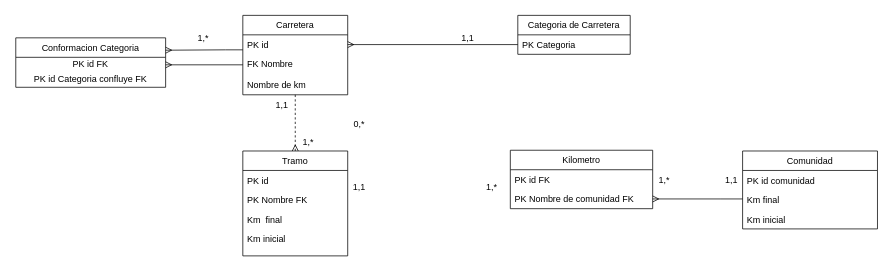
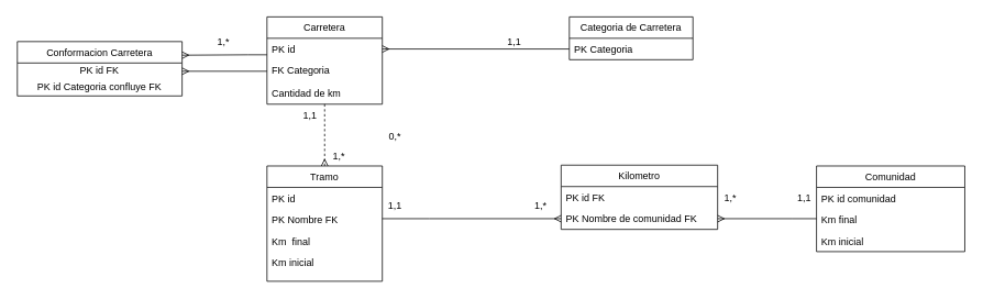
- <mxCell id="32" value="Conformacion Categoria" style="swimlane;fontStyle=0;childLayout=stackLayout;horizontal=1;startSize=26;fillColor=none;horizontalStack=0;resizeParent=1;resizeParentMax=0;resizeLast=0;collapsible=1;marginBottom=0;" vertex="1" parent="1"><mxGeometry x="20" y="50" width="200" height="66" as="geometry" /></mxCell>
+ <mxCell id="32" value="Conformacion Carretera" style="swimlane;fontStyle=0;childLayout=stackLayout;horizontal=1;startSize=26;fillColor=none;horizontalStack=0;resizeParent=1;resizeParentMax=0;resizeLast=0;collapsible=1;marginBottom=0;" vertex="1" parent="1"><mxGeometry x="20" y="50" width="200" height="66" as="geometry" /></mxCell>
- <mxCell id="5" value="FK Nombre&#10;" style="text;strokeColor=none;fillColor=none;align=left;verticalAlign=top;spacingLeft=4;spacingRight=4;overflow=hidden;rotatable=0;points=[[0,0.5],[1,0.5]];portConstraint=eastwest;" parent="3" vertex="1"><mxGeometry y="52" width="140" height="28" as="geometry" /></mxCell>
+ <mxCell id="5" value="FK Categoria&#10;" style="text;strokeColor=none;fillColor=none;align=left;verticalAlign=top;spacingLeft=4;spacingRight=4;overflow=hidden;rotatable=0;points=[[0,0.5],[1,0.5]];portConstraint=eastwest;" parent="3" vertex="1"><mxGeometry y="52" width="140" height="28" as="geometry" /></mxCell>
- <mxCell id="6" value="Nombre de km" style="text;strokeColor=none;fillColor=none;align=left;verticalAlign=top;spacingLeft=4;spacingRight=4;overflow=hidden;rotatable=0;points=[[0,0.5],[1,0.5]];portConstraint=eastwest;" parent="3" vertex="1"><mxGeometry y="80" width="140" height="26" as="geometry" /></mxCell>
+ <mxCell id="6" value="Cantidad de km" style="text;strokeColor=none;fillColor=none;align=left;verticalAlign=top;spacingLeft=4;spacingRight=4;overflow=hidden;rotatable=0;points=[[0,0.5],[1,0.5]];portConstraint=eastwest;" parent="3" vertex="1"><mxGeometry y="80" width="140" height="26" as="geometry" /></mxCell>
+ <mxCell id="24" style="edgeStyle=orthogonalEdgeStyle;rounded=0;orthogonalLoop=1;jettySize=auto;html=1;entryX=0;entryY=0.5;entryDx=0;entryDy=0;endArrow=ERmany;endFill=0;" parent="1" source="11" target="23" edge="1"><mxGeometry relative="1" as="geometry"><Array as="points"><mxPoint x="520" y="265" /><mxPoint x="520" y="265" /></Array></mxGeometry></mxCell>
